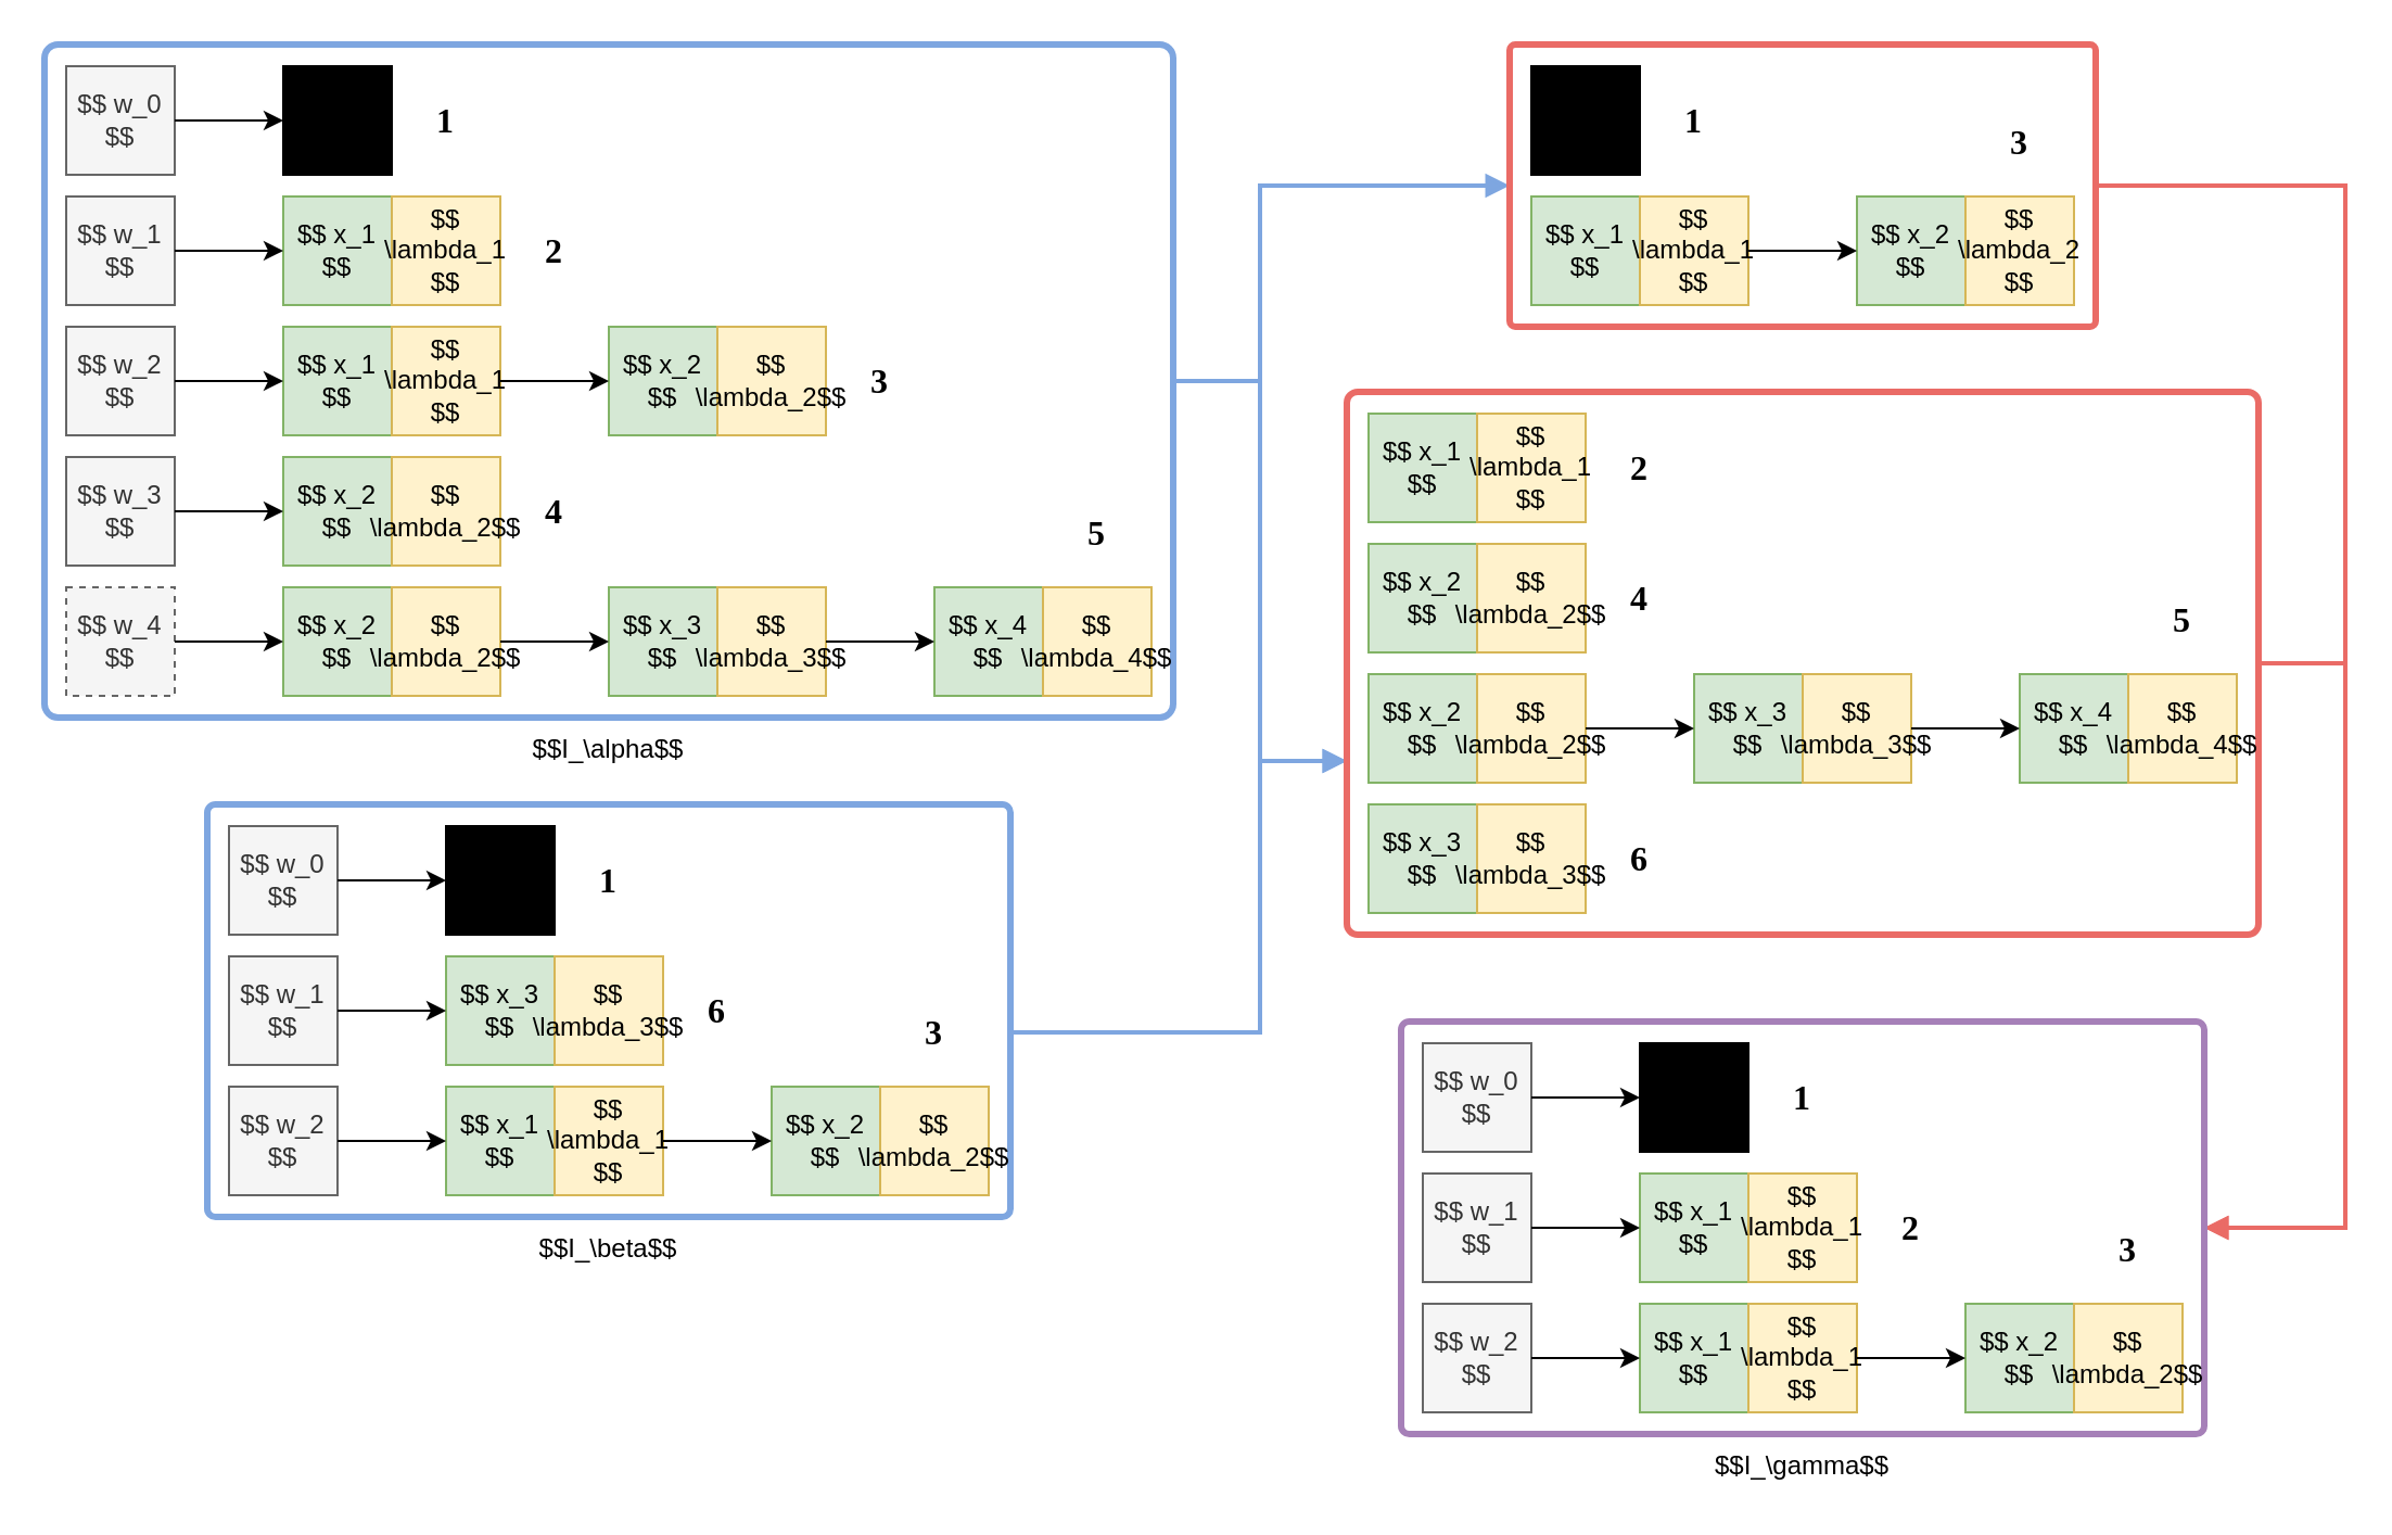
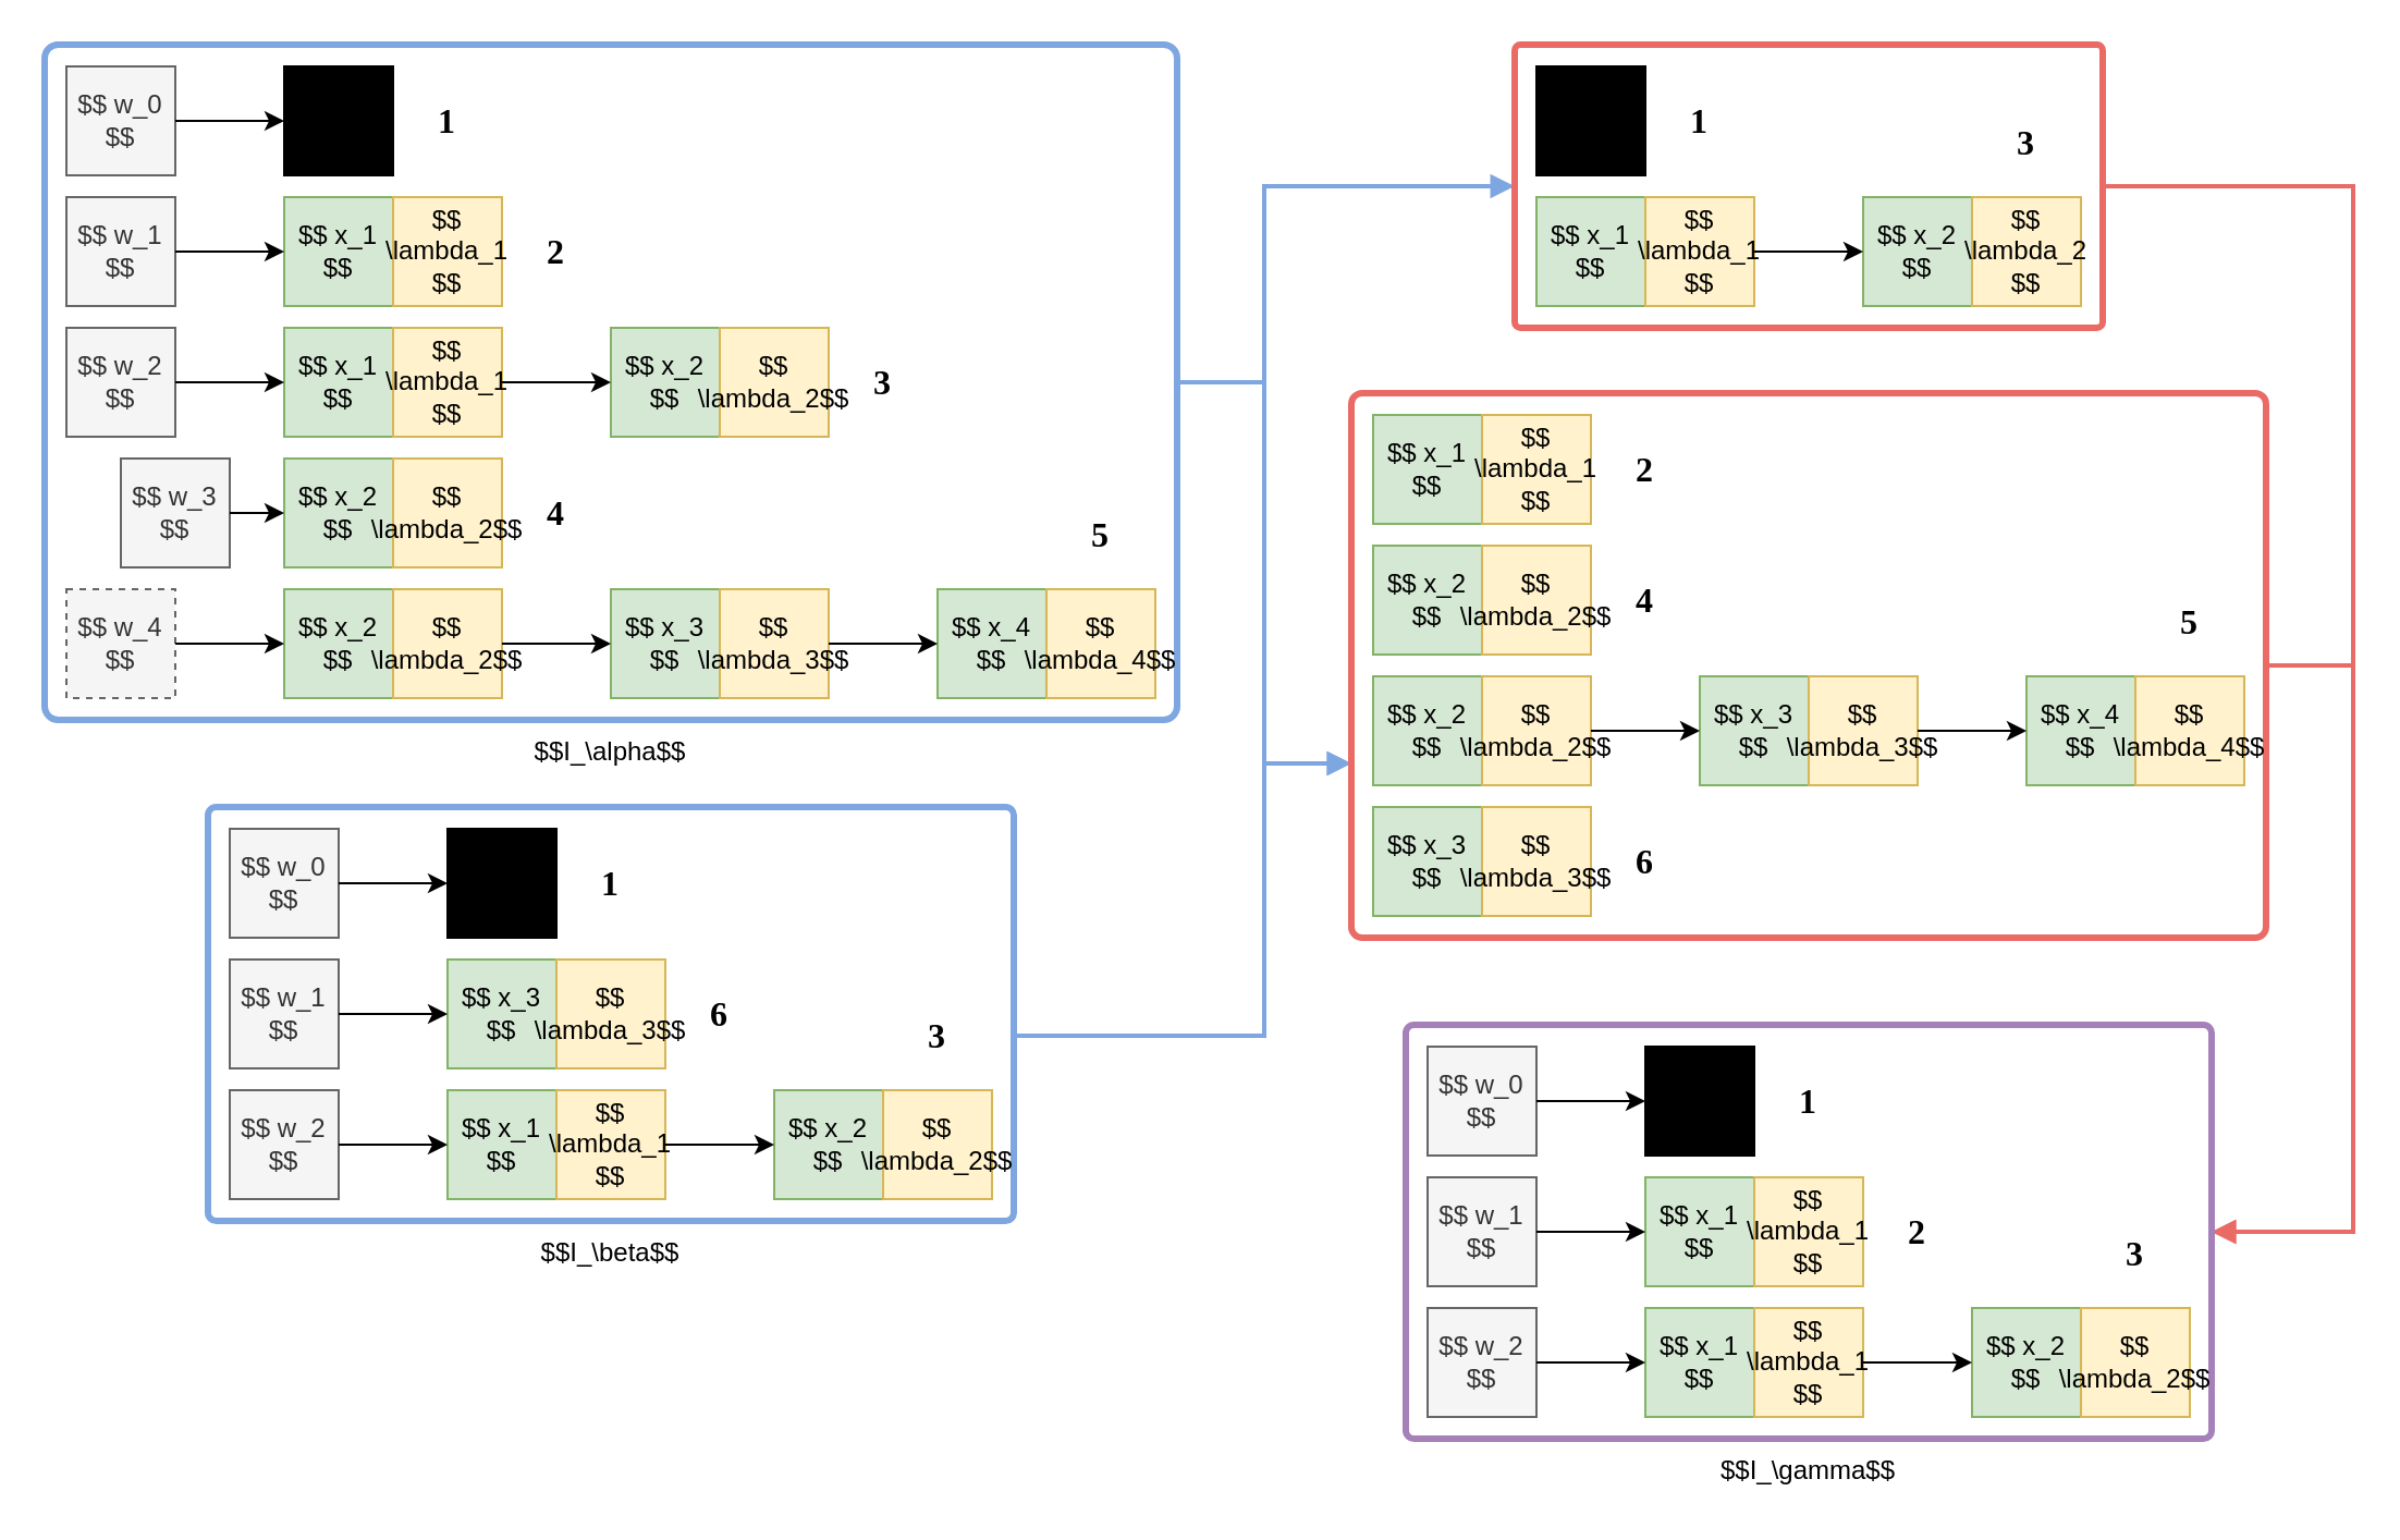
- <mxCell id="77" value="$$ w_3 $$" style="rounded=0;whiteSpace=wrap;html=1;fillColor=#f5f5f5;strokeColor=#666666;fontColor=#333333;" parent="1" vertex="1"><mxGeometry x="30" y="210" width="50" height="50" as="geometry" /></mxCell>
+ <mxCell id="77" value="$$ w_3 $$" style="rounded=0;whiteSpace=wrap;html=1;fillColor=#f5f5f5;strokeColor=#666666;fontColor=#333333;" parent="1" vertex="1"><mxGeometry x="55" y="210" width="50" height="50" as="geometry" /></mxCell>
